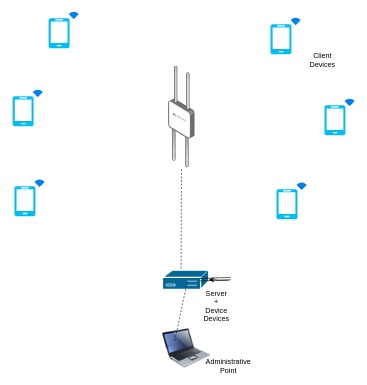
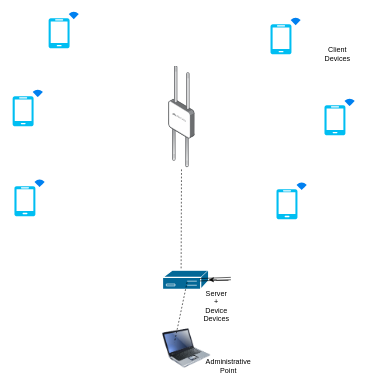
- <mxCell id="24" value="Client Devices" style="text;html=1;strokeColor=none;fillColor=none;align=center;verticalAlign=middle;whiteSpace=wrap;rounded=0;" vertex="1" parent="1"><mxGeometry x="517" y="90" width="40" height="20" as="geometry" /></mxCell>
+ <mxCell id="24" value="Client Devices" style="text;html=1;strokeColor=none;fillColor=none;align=center;verticalAlign=middle;whiteSpace=wrap;rounded=0;" vertex="1" parent="1"><mxGeometry x="542" y="80" width="40" height="20" as="geometry" /></mxCell>
